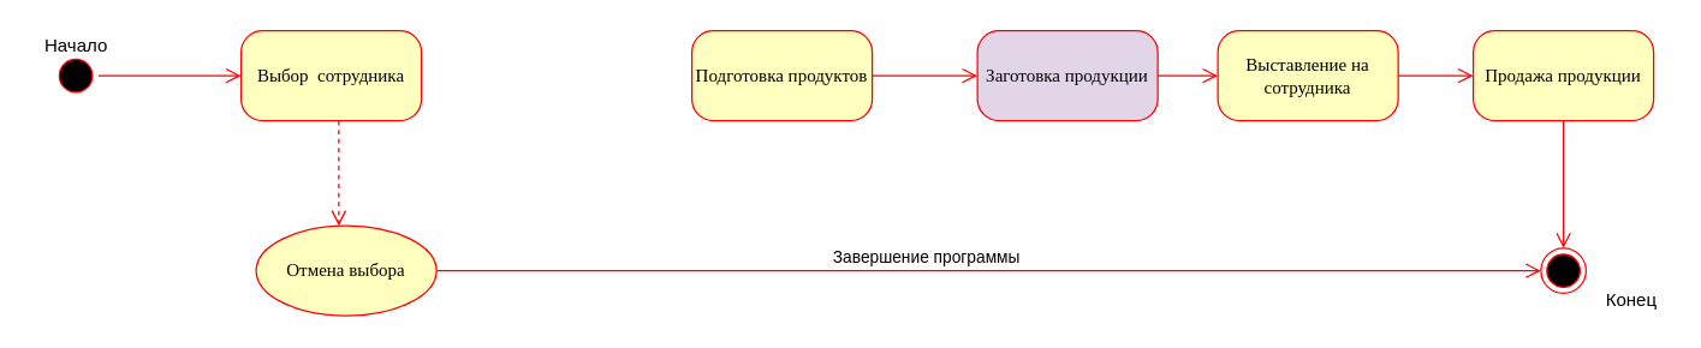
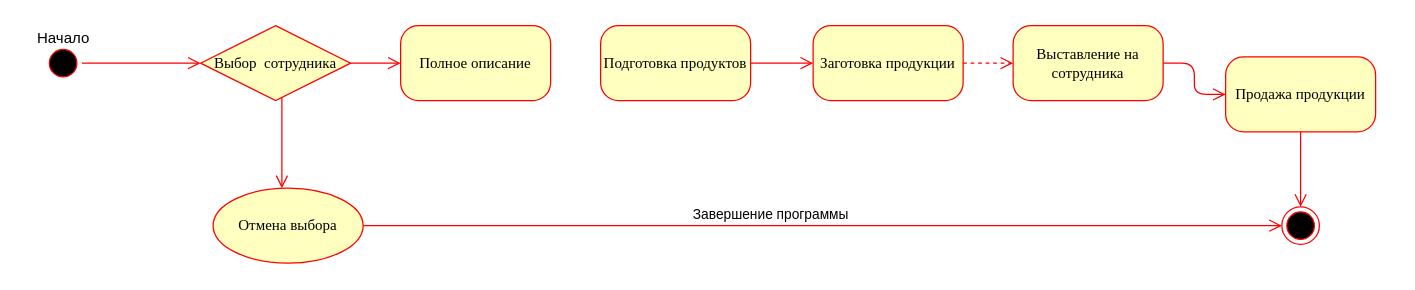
- <mxCell id="8" value="Выбор&amp;nbsp; сотрудника" style="rounded=1;whiteSpace=wrap;html=1;arcSize=24;fillColor=#ffffc0;strokeColor=#ff0000;shadow=0;comic=0;labelBackgroundColor=none;fontFamily=Verdana;fontSize=12;fontColor=#000000;align=center;" parent="1" vertex="1"><mxGeometry x="160" y="20" width="120" height="60" as="geometry" /></mxCell>
+ <mxCell id="8" value="Выбор&amp;nbsp; сотрудника" style="rhombus;whiteSpace=wrap;html=1;arcSize=24;fillColor=#ffffc0;strokeColor=#ff0000;shadow=0;comic=0;labelBackgroundColor=none;fontFamily=Verdana;fontSize=12;fontColor=#000000;align=center;" parent="1" vertex="1"><mxGeometry x="160" y="20" width="120" height="60" as="geometry" /></mxCell>
+ <mxCell id="11" style="edgeStyle=orthogonalEdgeStyle;html=1;labelBackgroundColor=none;endArrow=open;endSize=8;strokeColor=#ff0000;fontFamily=Verdana;fontSize=12;align=left;" parent="1" source="8" target="9" edge="1"><mxGeometry relative="1" as="geometry"><Array as="points" /><mxPoint x="310" y="80" as="targetPoint" /></mxGeometry></mxCell>
+ <mxCell id="9" value="Полное описание" style="rounded=1;whiteSpace=wrap;html=1;arcSize=24;fillColor=#ffffc0;strokeColor=#ff0000;shadow=0;comic=0;labelBackgroundColor=none;fontFamily=Verdana;fontSize=12;fontColor=#000000;align=center;" parent="1" vertex="1"><mxGeometry x="320" y="20" width="120" height="60" as="geometry" /></mxCell>
- <mxCell id="15" value="Подготовка продуктов" style="rounded=1;whiteSpace=wrap;html=1;arcSize=24;fillColor=#ffffc0;strokeColor=#ff0000;shadow=0;comic=0;labelBackgroundColor=none;fontFamily=Verdana;fontSize=12;fontColor=#000000;align=center;" parent="1" vertex="1"><mxGeometry x="460" y="20" width="120" height="60" as="geometry" /></mxCell>
+ <mxCell id="15" value="Подготовка продуктов" style="rounded=1;whiteSpace=wrap;html=1;arcSize=24;fillColor=#ffffc0;strokeColor=#ff0000;shadow=0;comic=0;labelBackgroundColor=none;fontFamily=Verdana;fontSize=12;fontColor=#000000;align=center;" parent="1" vertex="1"><mxGeometry x="480" y="20" width="120" height="60" as="geometry" /></mxCell>
- <mxCell id="2" value="Заготовка продукции" style="rounded=1;whiteSpace=wrap;html=1;arcSize=24;fillColor=#e1d5e7;strokeColor=#ff0000;shadow=0;comic=0;labelBackgroundColor=none;fontFamily=Verdana;fontSize=12;fontColor=#000000;align=center;" parent="1" vertex="1"><mxGeometry x="650" y="20" width="120" height="60" as="geometry" /></mxCell>
+ <mxCell id="2" value="Заготовка продукции" style="rounded=1;whiteSpace=wrap;html=1;arcSize=24;fillColor=#ffffc0;strokeColor=#ff0000;shadow=0;comic=0;labelBackgroundColor=none;fontFamily=Verdana;fontSize=12;fontColor=#000000;align=center;" parent="1" vertex="1"><mxGeometry x="650" y="20" width="120" height="60" as="geometry" /></mxCell>
- <mxCell id="5" style="edgeStyle=orthogonalEdgeStyle;html=1;labelBackgroundColor=none;endArrow=open;endSize=8;strokeColor=#ff0000;fontFamily=Verdana;fontSize=12;align=left;" parent="1" source="2" target="4" edge="1"><mxGeometry relative="1" as="geometry"><Array as="points" /><mxPoint x="625" y="60" as="sourcePoint" /><mxPoint x="695" y="60" as="targetPoint" /></mxGeometry></mxCell>
+ <mxCell id="5" style="edgeStyle=orthogonalEdgeStyle;html=1;labelBackgroundColor=none;endArrow=open;endSize=8;strokeColor=#ff0000;fontFamily=Verdana;fontSize=12;align=left;dashed=1;" parent="1" source="2" target="4" edge="1"><mxGeometry relative="1" as="geometry"><Array as="points" /><mxPoint x="625" y="60" as="sourcePoint" /><mxPoint x="695" y="60" as="targetPoint" /></mxGeometry></mxCell>
- <mxCell id="16" value="Продажа продукции" style="rounded=1;whiteSpace=wrap;html=1;arcSize=24;fillColor=#ffffc0;strokeColor=#ff0000;shadow=0;comic=0;labelBackgroundColor=none;fontFamily=Verdana;fontSize=12;fontColor=#000000;align=center;" parent="1" vertex="1"><mxGeometry x="980" y="20" width="120" height="60" as="geometry" /></mxCell>
+ <mxCell id="16" value="Продажа продукции" style="rounded=1;whiteSpace=wrap;html=1;arcSize=24;fillColor=#ffffc0;strokeColor=#ff0000;shadow=0;comic=0;labelBackgroundColor=none;fontFamily=Verdana;fontSize=12;fontColor=#000000;align=center;" parent="1" vertex="1"><mxGeometry x="980" y="45" width="120" height="60" as="geometry" /></mxCell>
- <mxCell id="12" style="edgeStyle=elbowEdgeStyle;html=1;labelBackgroundColor=none;endArrow=open;endSize=8;strokeColor=#ff0000;fontFamily=Verdana;fontSize=12;align=left;dashed=1;" parent="1" source="8" target="7" edge="1"><mxGeometry relative="1" as="geometry"><mxPoint x="185" y="220" as="sourcePoint" /><mxPoint x="185" y="405" as="targetPoint" /></mxGeometry></mxCell>
+ <mxCell id="12" style="edgeStyle=elbowEdgeStyle;html=1;labelBackgroundColor=none;endArrow=open;endSize=8;strokeColor=#ff0000;fontFamily=Verdana;fontSize=12;align=left;" parent="1" source="8" target="7" edge="1"><mxGeometry relative="1" as="geometry"><mxPoint x="185" y="220" as="sourcePoint" /><mxPoint x="185" y="405" as="targetPoint" /></mxGeometry></mxCell>
- <mxCell id="20" value="Конец" style="text;html=1;align=center;verticalAlign=middle;resizable=0;points=[];autosize=1;strokeColor=none;" parent="1" vertex="1"><mxGeometry x="1060" y="190" width="50" height="20" as="geometry" /></mxCell>
